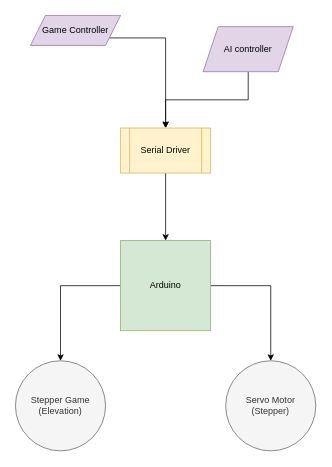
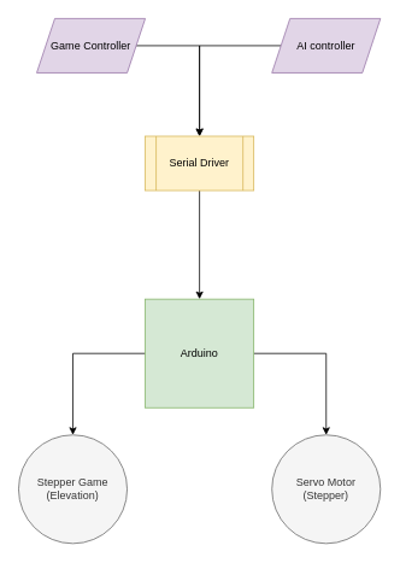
- <mxCell id="3" value="Game Controller" style="shape=parallelogram;perimeter=parallelogramPerimeter;whiteSpace=wrap;html=1;fixedSize=1;fillColor=#e1d5e7;strokeColor=#9673a6;fontColor=#000000;" parent="1" vertex="1"><mxGeometry x="40" y="20" width="120" height="40" as="geometry" /></mxCell>
+ <mxCell id="3" value="Game Controller" style="shape=parallelogram;perimeter=parallelogramPerimeter;whiteSpace=wrap;html=1;fixedSize=1;fillColor=#e1d5e7;strokeColor=#9673a6;fontColor=#000000;" parent="1" vertex="1"><mxGeometry x="40" y="20" width="120" height="60" as="geometry" /></mxCell>
- <mxCell id="5" value="AI controller" style="shape=parallelogram;perimeter=parallelogramPerimeter;whiteSpace=wrap;html=1;fixedSize=1;fillColor=#e1d5e7;strokeColor=#9673a6;fontColor=#000000;" parent="1" vertex="1"><mxGeometry x="270" y="35" width="120" height="60" as="geometry" /></mxCell>
+ <mxCell id="5" value="AI controller" style="shape=parallelogram;perimeter=parallelogramPerimeter;whiteSpace=wrap;html=1;fixedSize=1;fillColor=#e1d5e7;strokeColor=#9673a6;fontColor=#000000;" parent="1" vertex="1"><mxGeometry x="300" y="20" width="120" height="60" as="geometry" /></mxCell>
- <mxCell id="7" value="Serial Driver" style="shape=process;whiteSpace=wrap;html=1;backgroundOutline=1;fillColor=#fff2cc;strokeColor=#d6b656;fontColor=#000000;" parent="1" vertex="1"><mxGeometry x="160" y="170" width="120" height="60" as="geometry" /></mxCell>
+ <mxCell id="7" value="Serial Driver" style="shape=process;whiteSpace=wrap;html=1;backgroundOutline=1;fillColor=#fff2cc;strokeColor=#d6b656;fontColor=#000000;" parent="1" vertex="1"><mxGeometry x="160" y="150" width="120" height="60" as="geometry" /></mxCell>
- <mxCell id="10" value="Arduino" style="whiteSpace=wrap;html=1;aspect=fixed;fillColor=#d5e8d4;strokeColor=#82b366;fontColor=#000000;" parent="1" vertex="1"><mxGeometry x="160" y="320" width="120" height="120" as="geometry" /></mxCell>
+ <mxCell id="10" value="Arduino" style="whiteSpace=wrap;html=1;aspect=fixed;fillColor=#d5e8d4;strokeColor=#82b366;fontColor=#000000;" parent="1" vertex="1"><mxGeometry x="160" y="330" width="120" height="120" as="geometry" /></mxCell>
